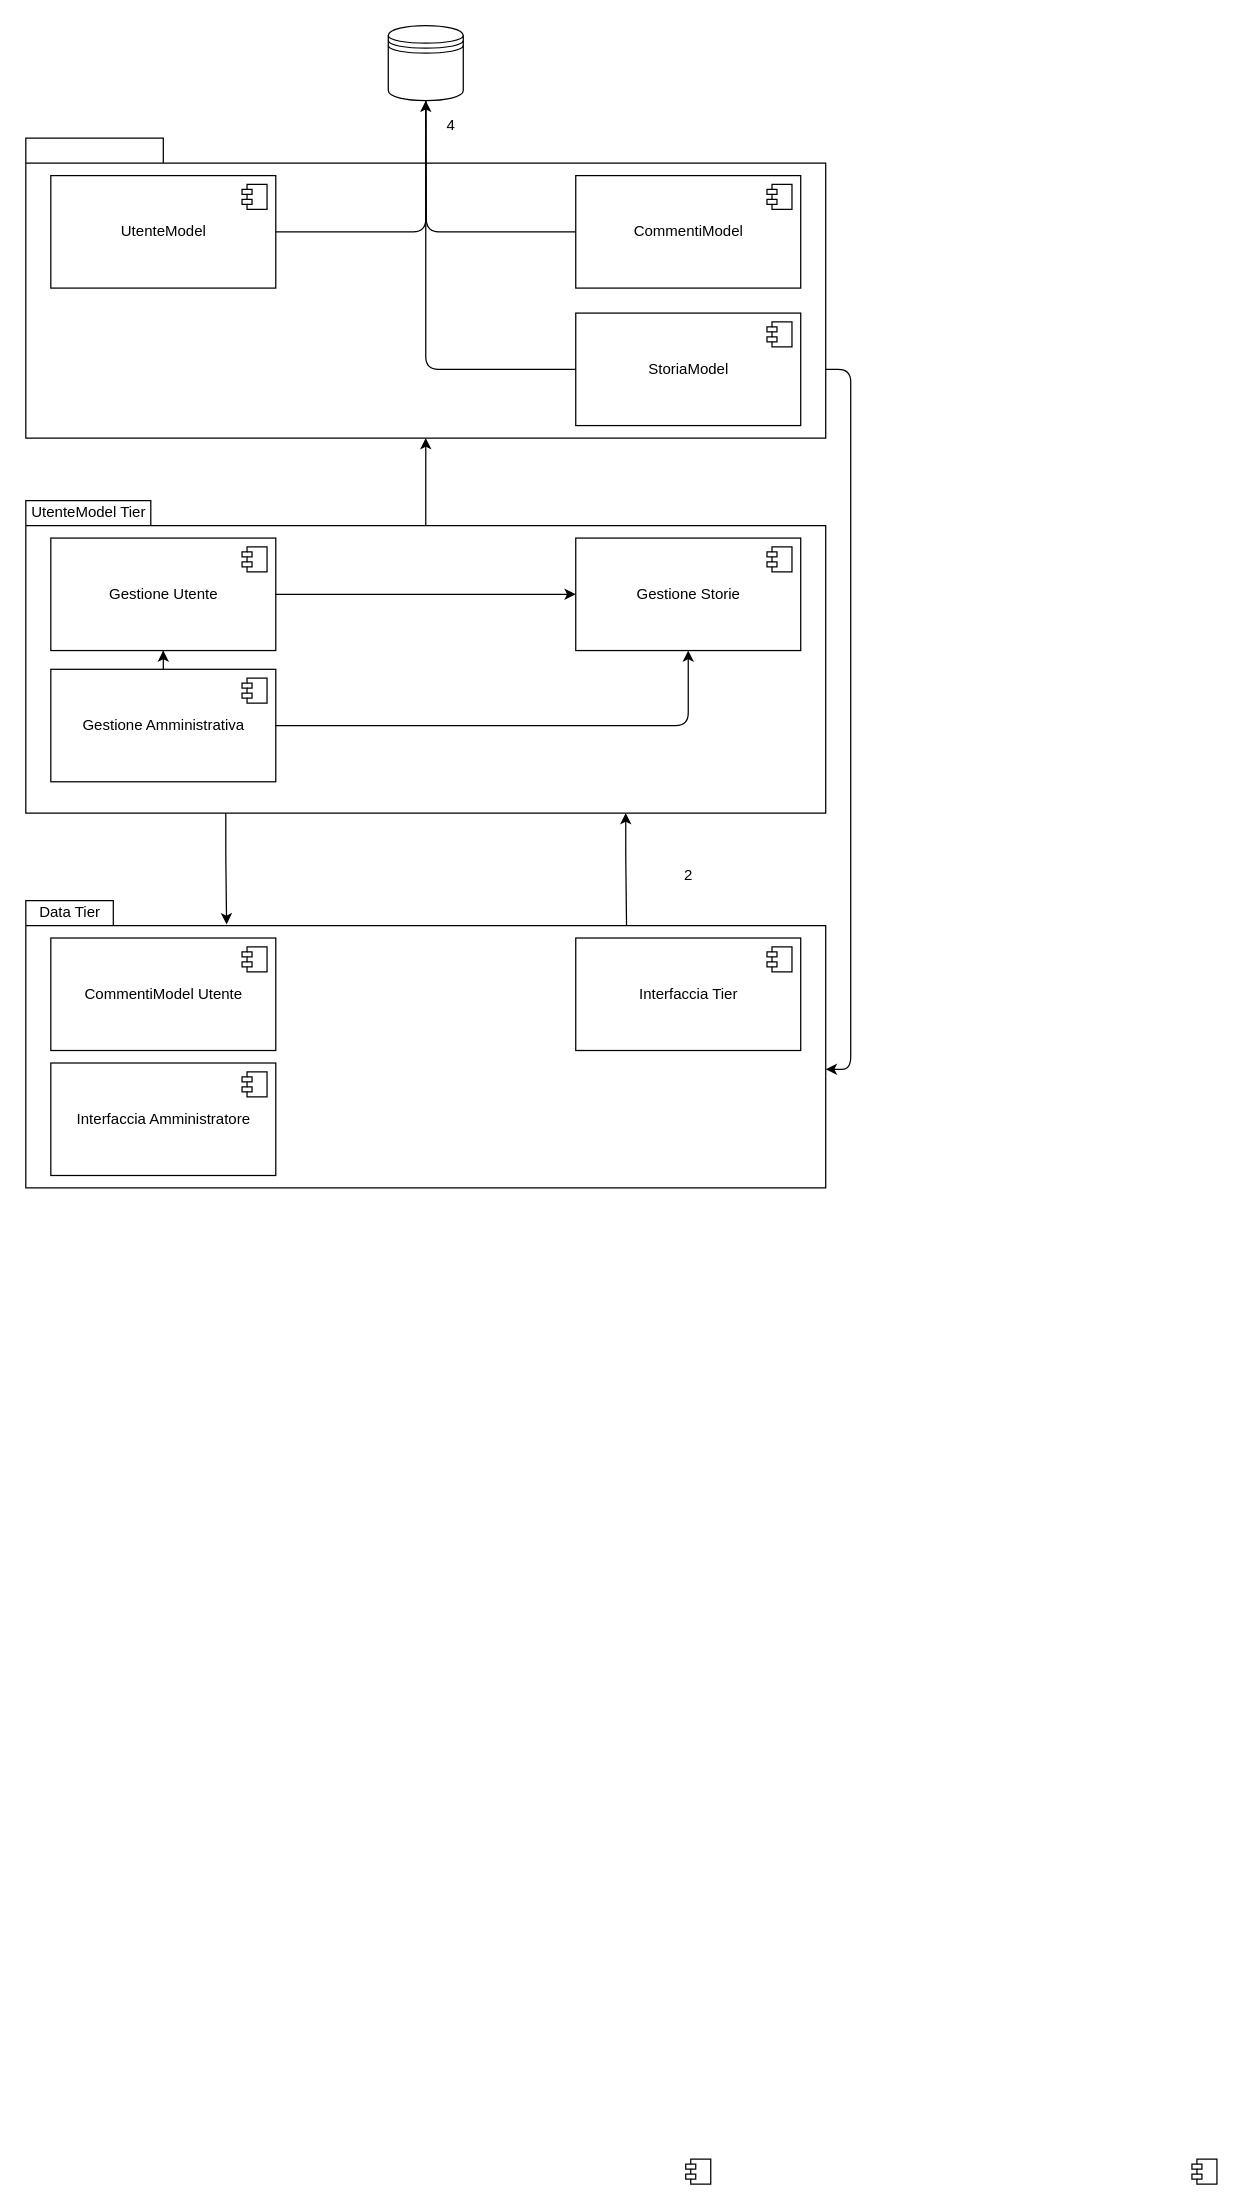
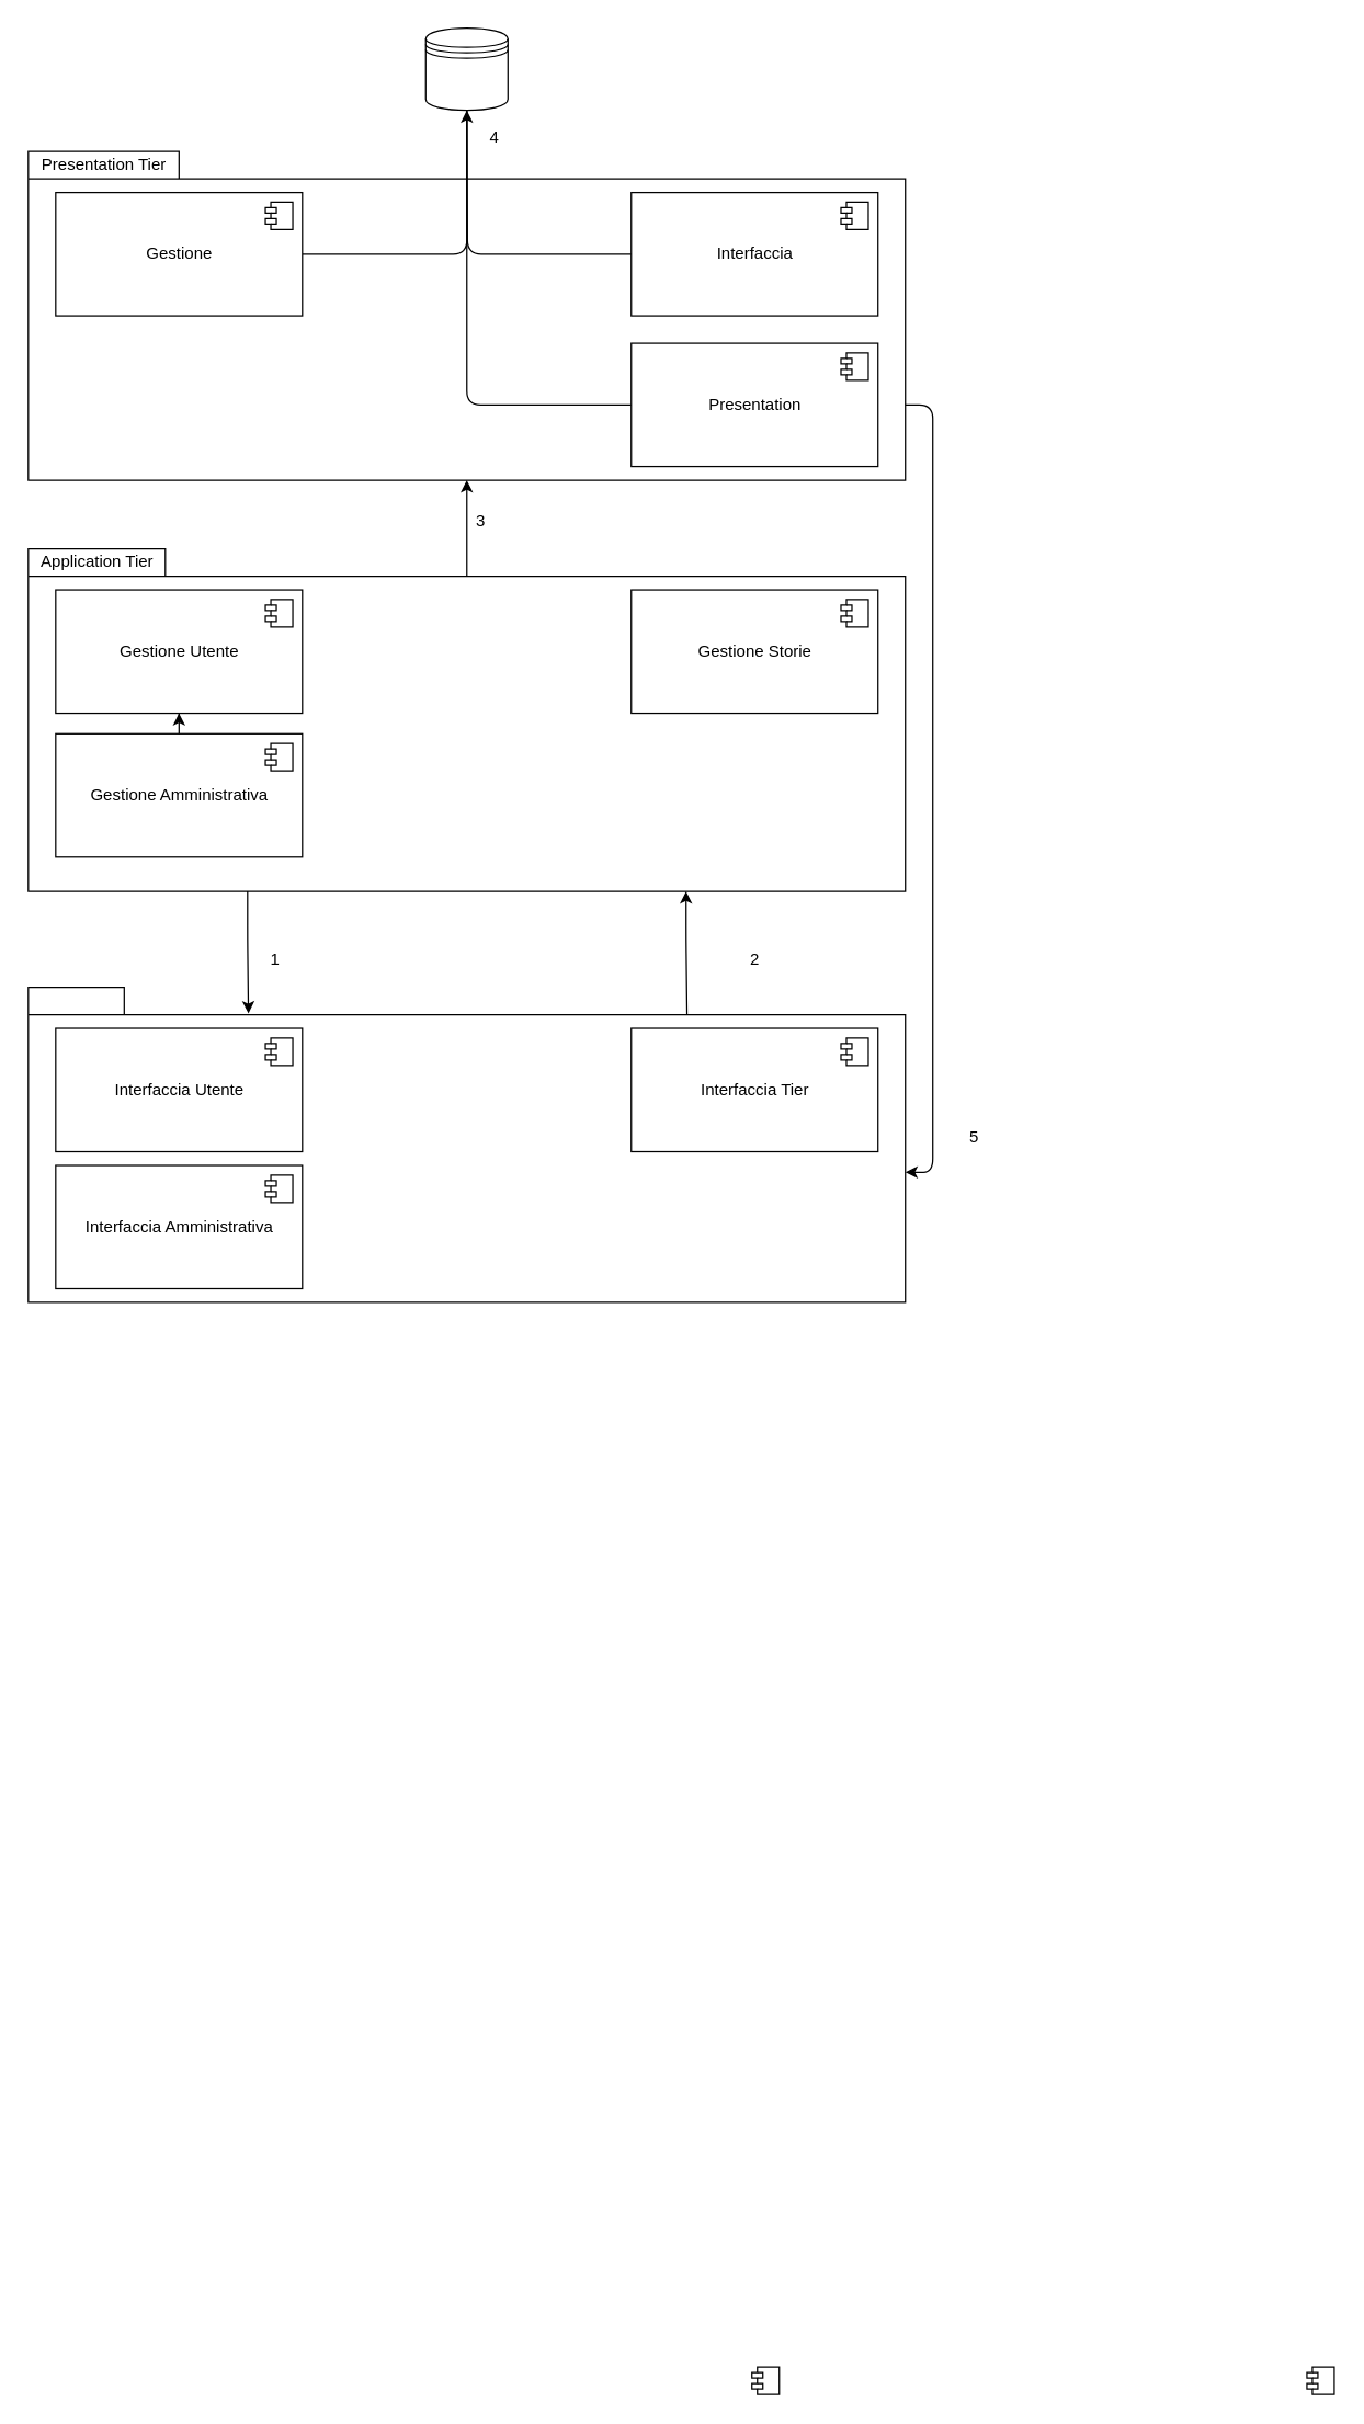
+ <mxCell id="4" value="Presentation Tier" style="text;html=1;align=center;verticalAlign=middle;resizable=0;points=[];autosize=1;strokeColor=none;fillColor=none;" parent="1" vertex="1"><mxGeometry x="20" y="110" width="110" height="20" as="geometry" /></mxCell>
- <mxCell id="6" value="UtenteModel" style="html=1;dropTarget=0;" parent="1" vertex="1"><mxGeometry x="40" y="140" width="180" height="90" as="geometry" /></mxCell>
+ <mxCell id="6" value="Gestione" style="html=1;dropTarget=0;" parent="1" vertex="1"><mxGeometry x="40" y="140" width="180" height="90" as="geometry" /></mxCell>
- <mxCell id="12" value="CommentiModel" style="html=1;dropTarget=0;" parent="1" vertex="1"><mxGeometry x="460" y="140" width="180" height="90" as="geometry" /></mxCell>
+ <mxCell id="12" value="Interfaccia" style="html=1;dropTarget=0;" parent="1" vertex="1"><mxGeometry x="460" y="140" width="180" height="90" as="geometry" /></mxCell>
- <mxCell id="9" value="StoriaModel" style="html=1;dropTarget=0;" parent="1" vertex="1"><mxGeometry x="460" y="250" width="180" height="90" as="geometry" /></mxCell>
+ <mxCell id="9" value="Presentation" style="html=1;dropTarget=0;" parent="1" vertex="1"><mxGeometry x="460" y="250" width="180" height="90" as="geometry" /></mxCell>
+ <mxCell id="41" value="3" style="text;html=1;align=center;verticalAlign=middle;resizable=0;points=[];autosize=1;strokeColor=none;fillColor=none;" parent="1" vertex="1"><mxGeometry x="340" y="370" width="20" height="20" as="geometry" /></mxCell>
- <mxCell id="17" value="UtenteModel Tier" style="text;html=1;align=center;verticalAlign=middle;resizable=0;points=[];autosize=1;strokeColor=none;fillColor=none;" parent="1" vertex="1"><mxGeometry x="20" y="400" width="100" height="20" as="geometry" /></mxCell>
+ <mxCell id="17" value="Application Tier" style="text;html=1;align=center;verticalAlign=middle;resizable=0;points=[];autosize=1;strokeColor=none;fillColor=none;" parent="1" vertex="1"><mxGeometry x="20" y="400" width="100" height="20" as="geometry" /></mxCell>
- <mxCell id="18" style="edgeStyle=orthogonalEdgeStyle;rounded=1;orthogonalLoop=1;jettySize=auto;html=1;exitX=1;exitY=0.5;exitDx=0;exitDy=0;endArrow=classic;endFill=1;" parent="1" source="19" target="21" edge="1"><mxGeometry relative="1" as="geometry" /></mxCell>
- <mxCell id="23" style="edgeStyle=orthogonalEdgeStyle;rounded=1;orthogonalLoop=1;jettySize=auto;html=1;exitX=1;exitY=0.5;exitDx=0;exitDy=0;endArrow=classic;endFill=1;" parent="1" source="25" target="21" edge="1"><mxGeometry relative="1" as="geometry" /></mxCell>
+ <mxCell id="39" value="1" style="text;html=1;align=center;verticalAlign=middle;resizable=0;points=[];autosize=1;strokeColor=none;fillColor=none;" parent="1" vertex="1"><mxGeometry x="190" y="690" width="20" height="20" as="geometry" /></mxCell>
- <mxCell id="29" value="Data Tier" style="text;html=1;align=center;verticalAlign=middle;resizable=0;points=[];autosize=1;strokeColor=none;fillColor=none;" parent="1" vertex="1"><mxGeometry x="25" y="720" width="60" height="20" as="geometry" /></mxCell>
- <mxCell id="32" value="CommentiModel Utente" style="html=1;dropTarget=0;" parent="1" vertex="1"><mxGeometry x="40" y="750" width="180" height="90" as="geometry" /></mxCell>
+ <mxCell id="32" value="Interfaccia Utente" style="html=1;dropTarget=0;" parent="1" vertex="1"><mxGeometry x="40" y="750" width="180" height="90" as="geometry" /></mxCell>
+ <mxCell id="43" value="5" style="text;html=1;align=center;verticalAlign=middle;resizable=0;points=[];autosize=1;strokeColor=none;fillColor=none;" parent="1" vertex="1"><mxGeometry x="700" y="820" width="20" height="20" as="geometry" /></mxCell>
- <mxCell id="34" value="Interfaccia Amministratore" style="html=1;dropTarget=0;" parent="1" vertex="1"><mxGeometry x="40" y="850" width="180" height="90" as="geometry" /></mxCell>
+ <mxCell id="34" value="Interfaccia Amministrativa" style="html=1;dropTarget=0;" parent="1" vertex="1"><mxGeometry x="40" y="850" width="180" height="90" as="geometry" /></mxCell>
